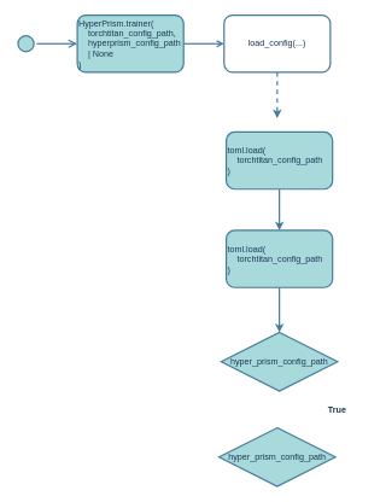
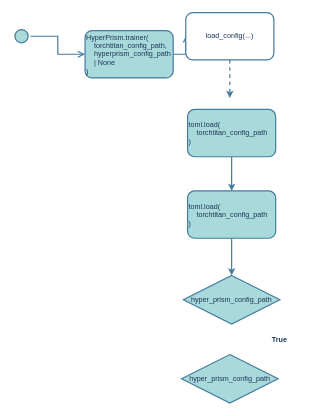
- <mxCell id="3" value="HyperPrism.trainer(&lt;div&gt;&amp;nbsp; &amp;nbsp; torchtitan_config_path,&amp;nbsp; &amp;nbsp; &amp;nbsp; &amp;nbsp; hyperprism_config_path&amp;nbsp; &amp;nbsp; &amp;nbsp; | None&lt;/div&gt;&lt;div&gt;)&lt;/div&gt;" style="rounded=1;whiteSpace=wrap;html=1;align=left;labelBackgroundColor=none;fillColor=#A8DADC;strokeColor=#457B9D;fontColor=#1D3557;strokeWidth=2;" vertex="1" parent="1"><mxGeometry x="106" y="20.5" width="147" height="79" as="geometry" /></mxCell>
+ <mxCell id="3" value="HyperPrism.trainer(&lt;div&gt;&amp;nbsp; &amp;nbsp; torchtitan_config_path,&amp;nbsp; &amp;nbsp; &amp;nbsp; &amp;nbsp; hyperprism_config_path&amp;nbsp; &amp;nbsp; &amp;nbsp; | None&lt;/div&gt;&lt;div&gt;)&lt;/div&gt;" style="rounded=1;whiteSpace=wrap;html=1;align=left;labelBackgroundColor=none;fillColor=#A8DADC;strokeColor=#457B9D;fontColor=#1D3557;strokeWidth=2;" vertex="1" parent="1"><mxGeometry x="141" y="50.5" width="147" height="79" as="geometry" /></mxCell>
